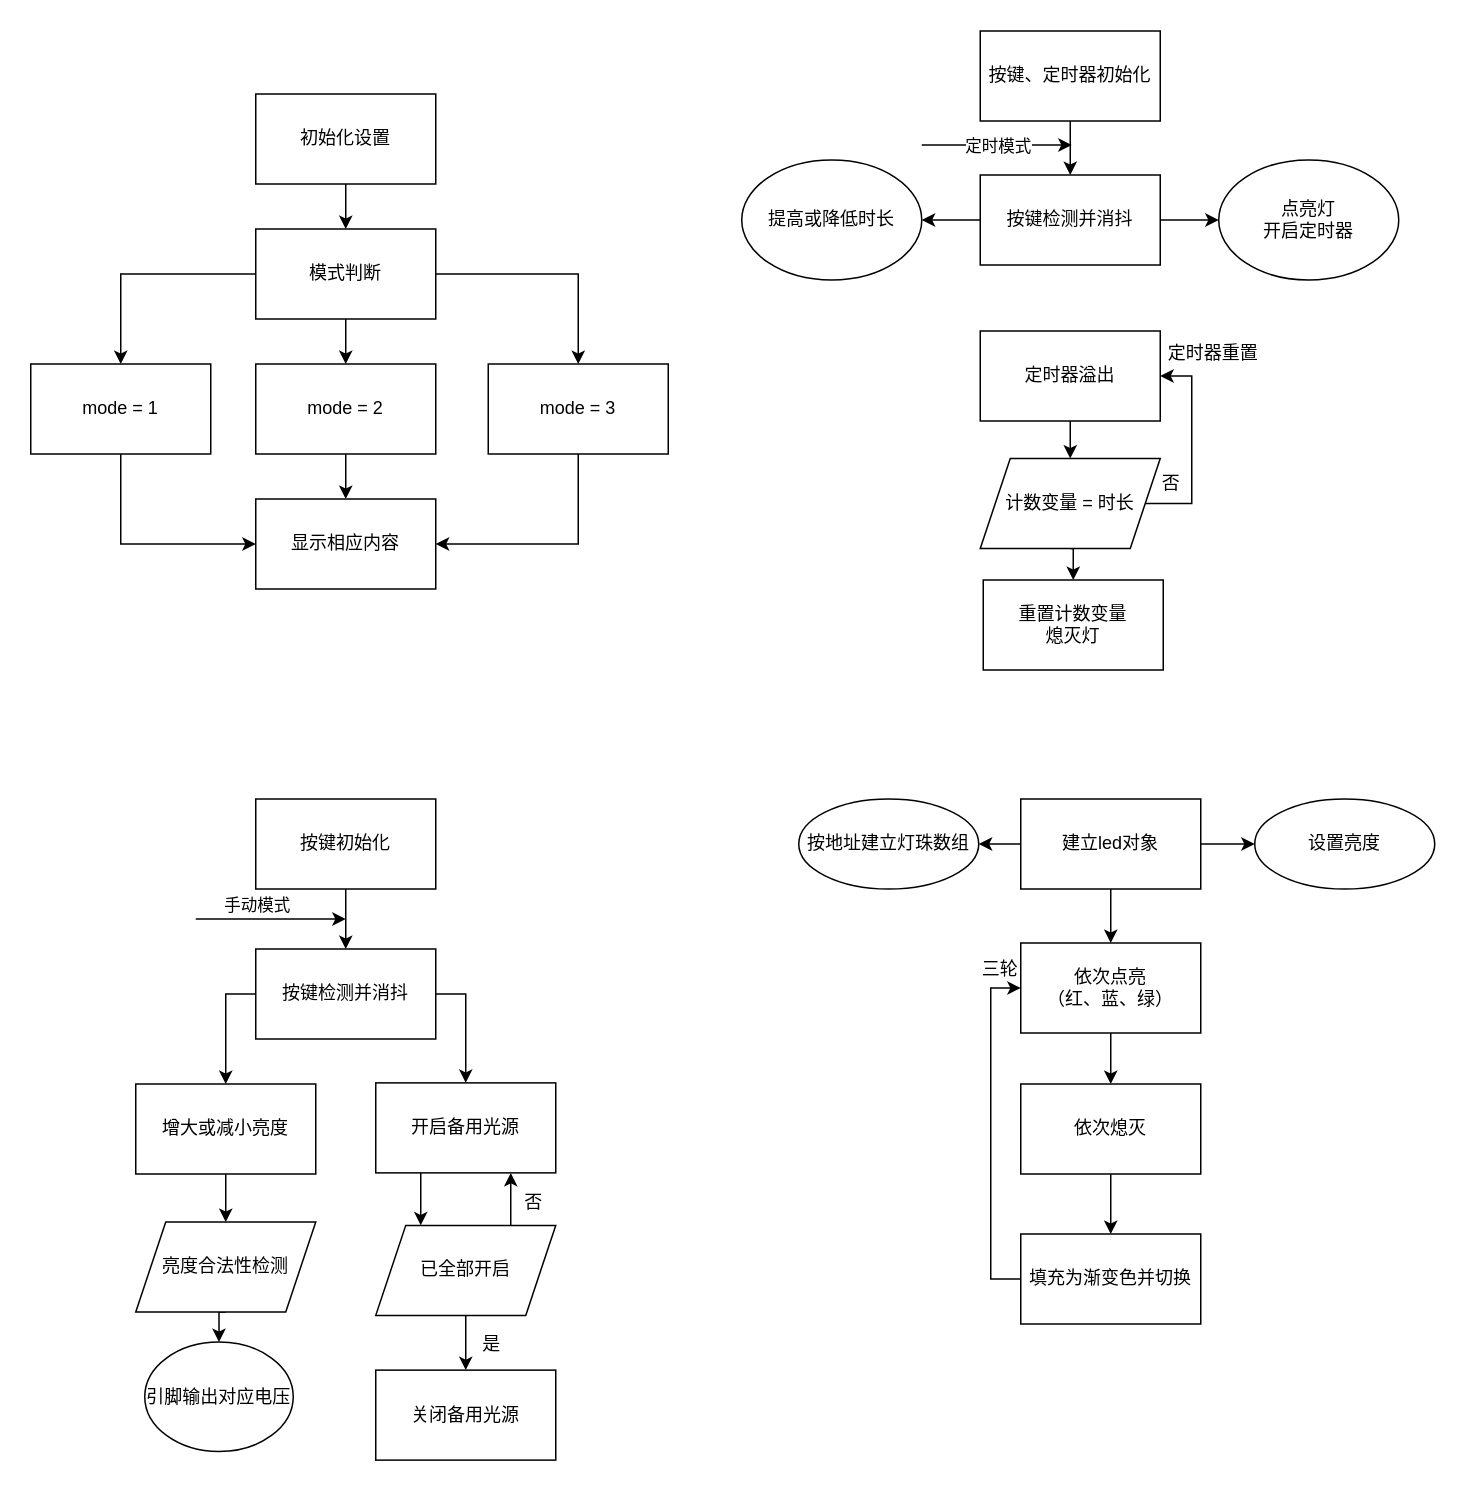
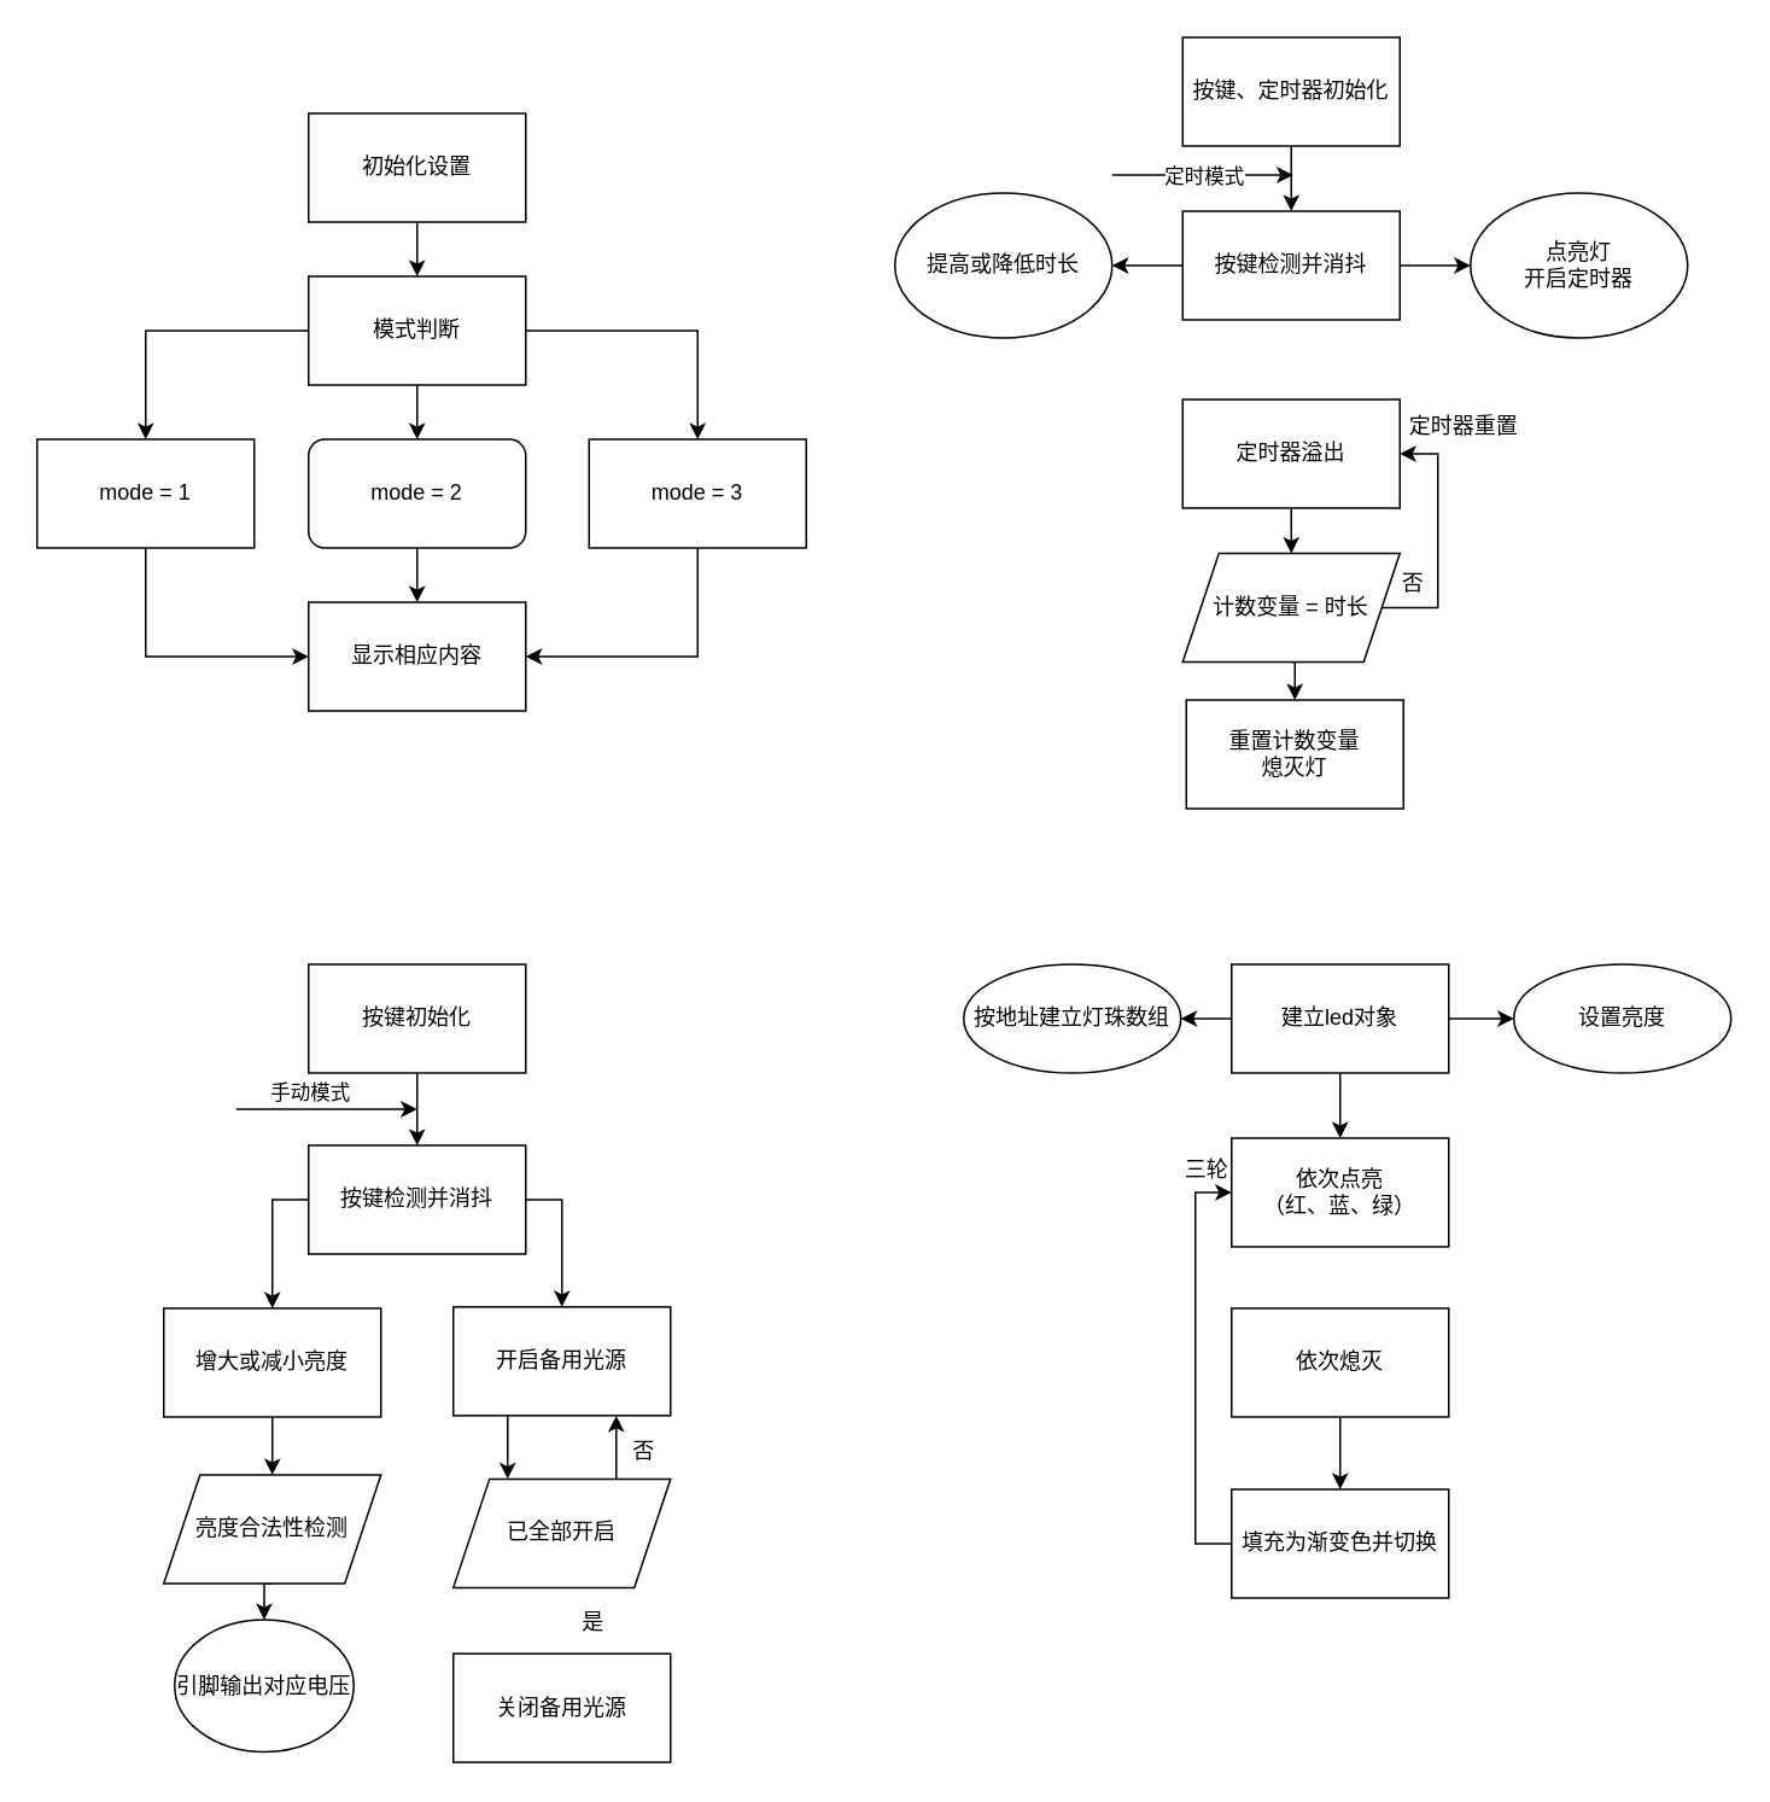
- <mxCell id="11" value="mode = 2" style="whiteSpace=wrap;html=1;rounded=0;" parent="1" vertex="1"><mxGeometry x="170" y="242" width="120" height="60" as="geometry" /></mxCell>
+ <mxCell id="11" value="mode = 2" style="whiteSpace=wrap;html=1;rounded=1;" parent="1" vertex="1"><mxGeometry x="170" y="242" width="120" height="60" as="geometry" /></mxCell>
- <mxCell id="38" style="edgeStyle=orthogonalEdgeStyle;rounded=0;orthogonalLoop=1;jettySize=auto;html=1;exitX=0.5;exitY=1;exitDx=0;exitDy=0;entryX=0.5;entryY=0;entryDx=0;entryDy=0;" parent="1" source="39" target="41" edge="1"><mxGeometry relative="1" as="geometry" /></mxCell>
- <mxCell id="27" style="edgeStyle=orthogonalEdgeStyle;rounded=0;orthogonalLoop=1;jettySize=auto;html=1;exitX=0.5;exitY=1;exitDx=0;exitDy=0;entryX=0.5;entryY=0;entryDx=0;entryDy=0;" parent="1" source="28" target="31" edge="1"><mxGeometry relative="1" as="geometry" /></mxCell>
